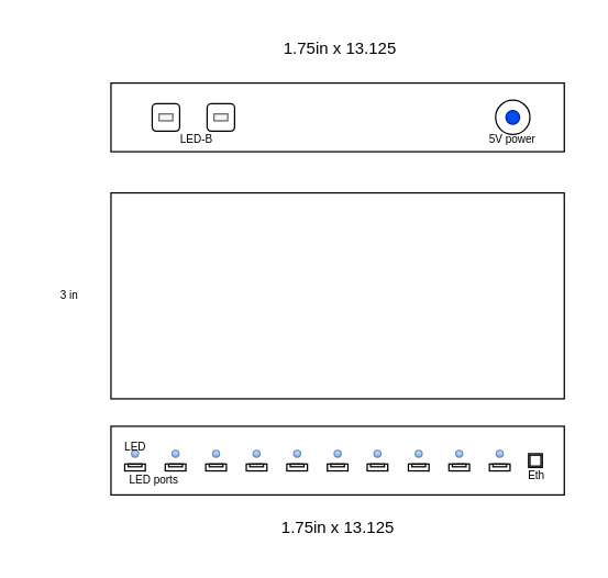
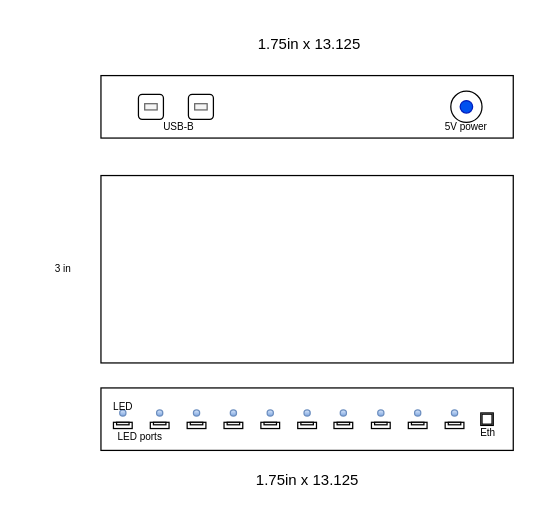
- <mxCell id="13" value="&lt;font style=&quot;font-size: 8px;&quot;&gt;LED-B&lt;/font&gt;" style="text;html=1;strokeColor=none;fillColor=none;align=center;verticalAlign=middle;whiteSpace=wrap;rounded=0;" vertex="1" parent="1"><mxGeometry x="120" y="90" width="45" height="20" as="geometry" /></mxCell>
+ <mxCell id="13" value="&lt;font style=&quot;font-size: 8px;&quot;&gt;USB-B&lt;/font&gt;" style="text;html=1;strokeColor=none;fillColor=none;align=center;verticalAlign=middle;whiteSpace=wrap;rounded=0;" vertex="1" parent="1"><mxGeometry x="120" y="90" width="45" height="20" as="geometry" /></mxCell>
